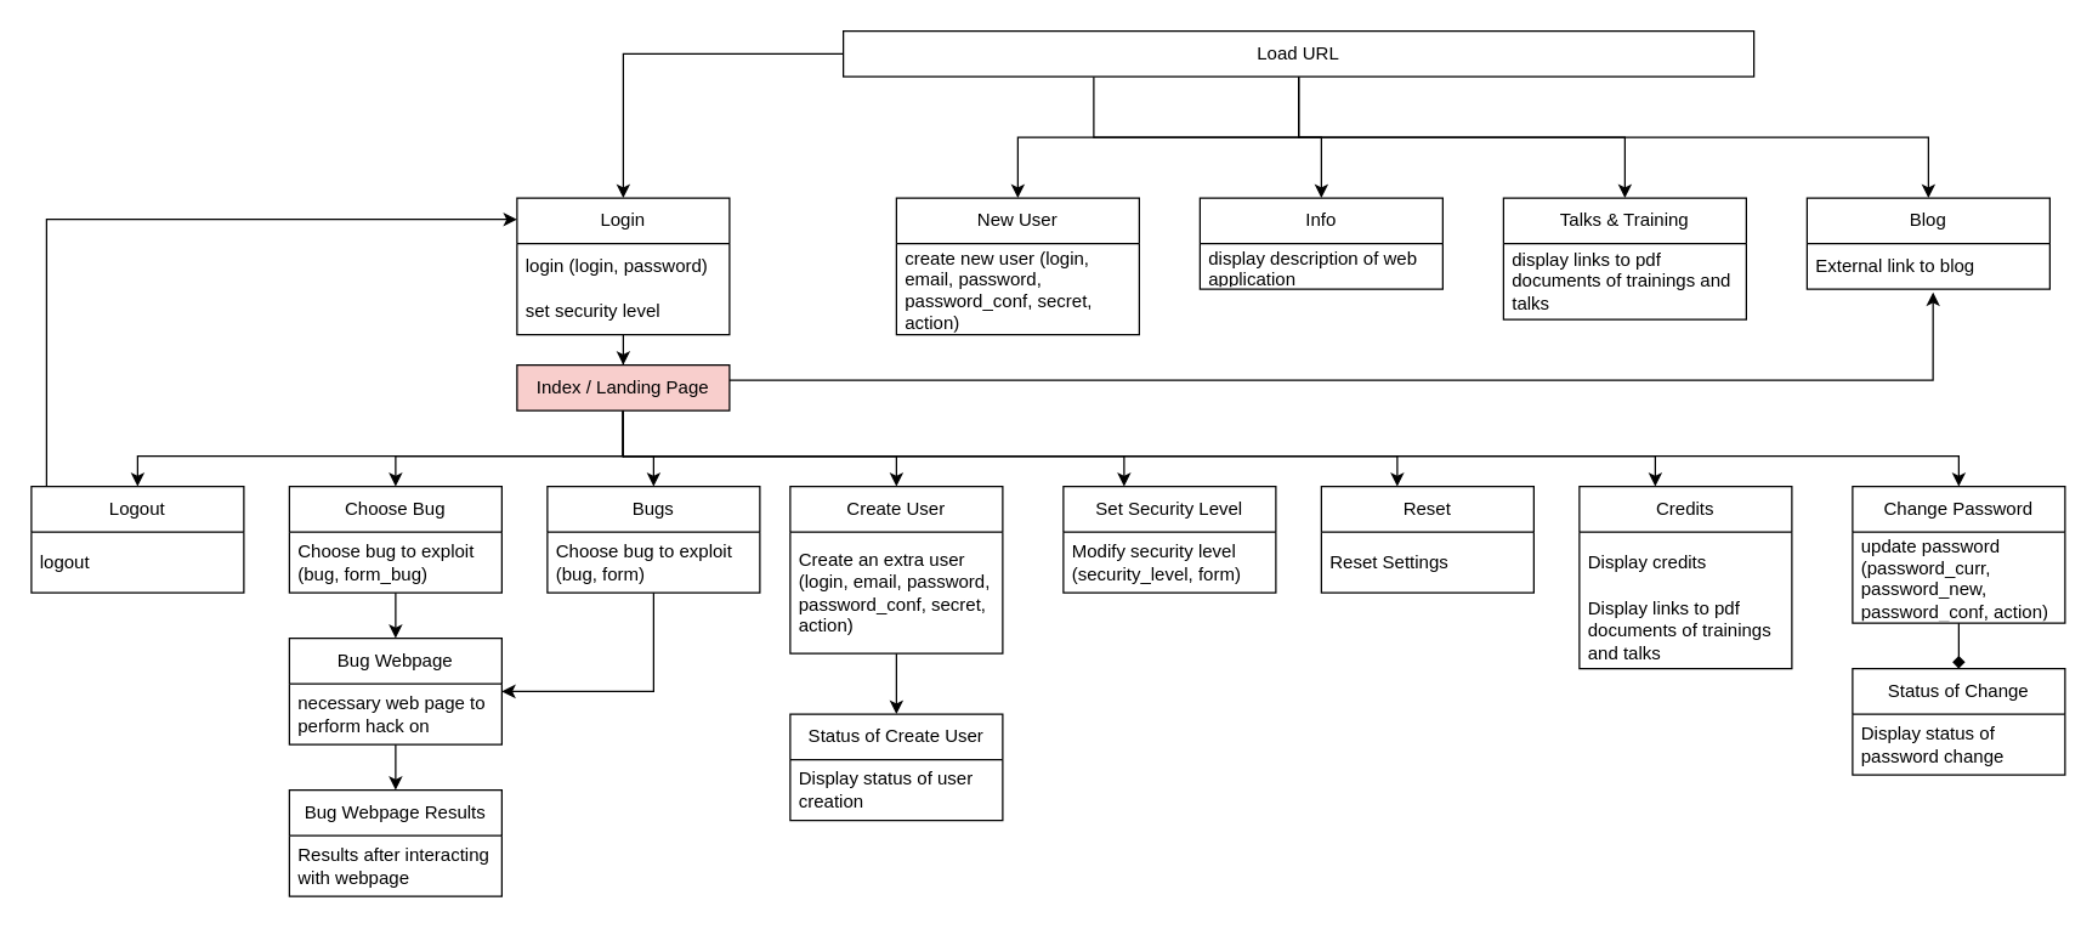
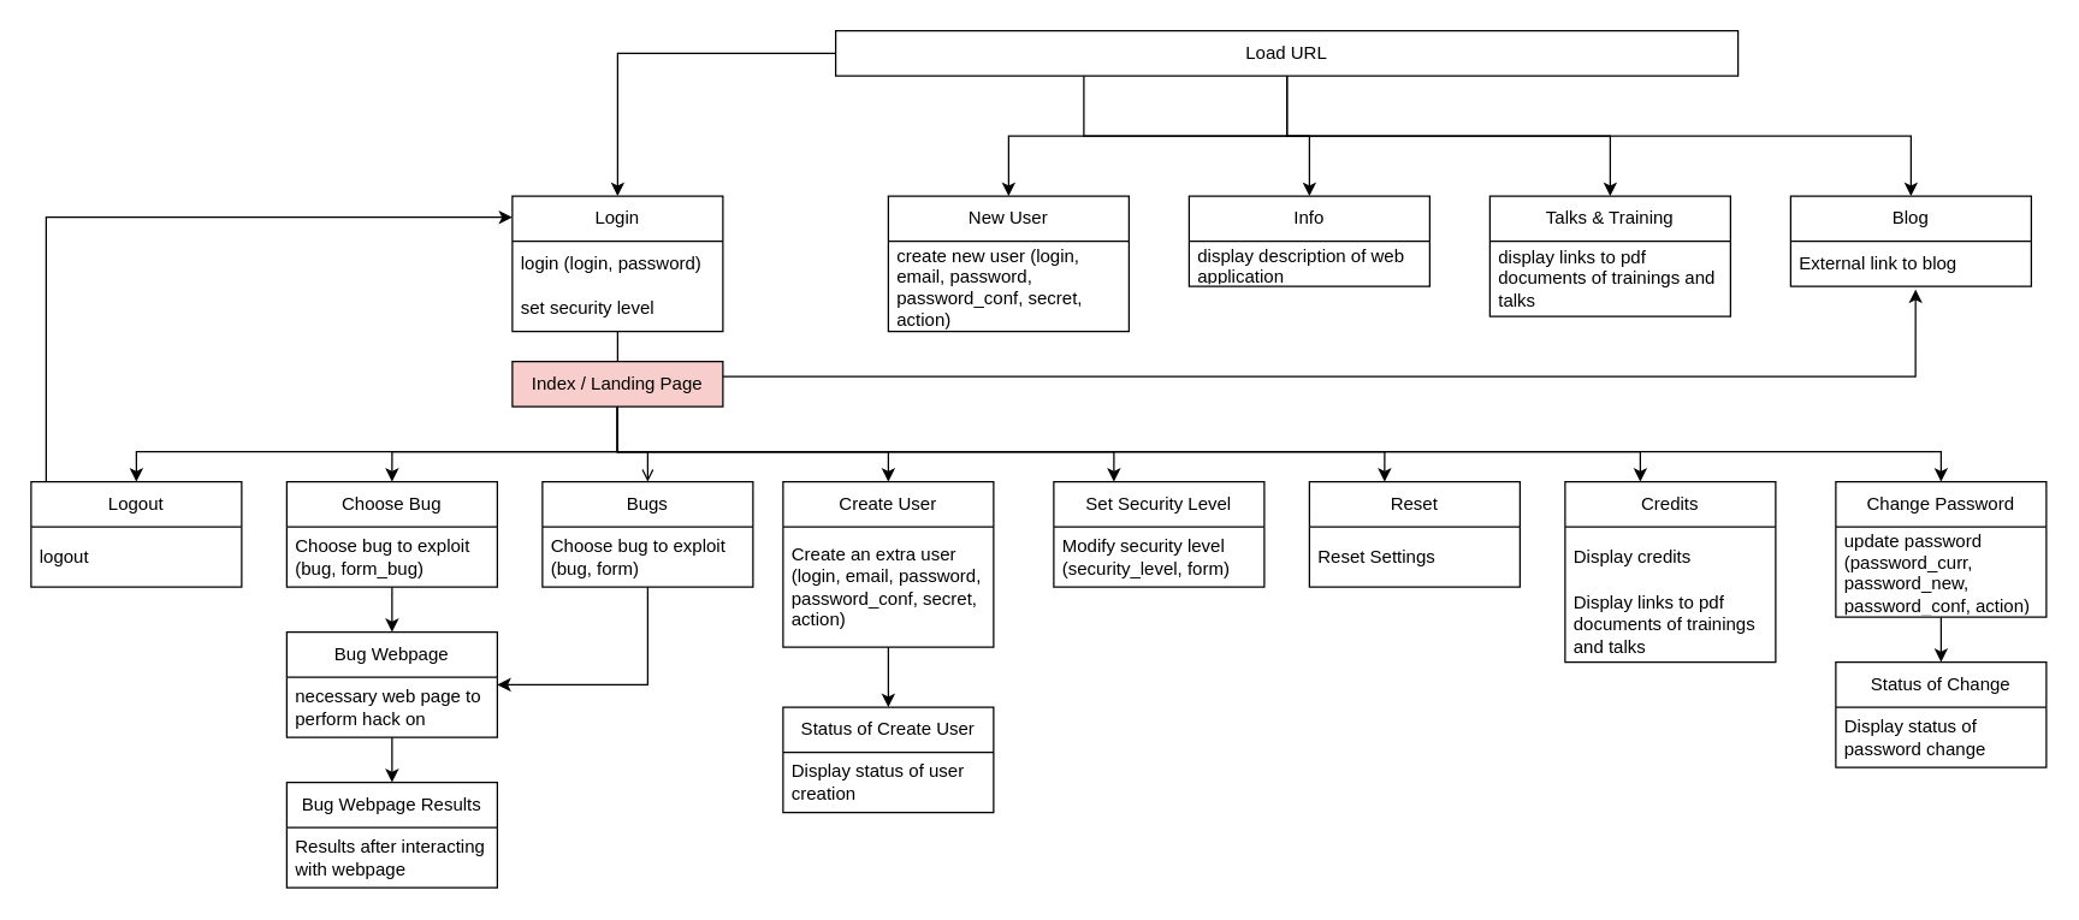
- <mxCell id="2" value="" style="edgeStyle=orthogonalEdgeStyle;rounded=0;orthogonalLoop=1;jettySize=auto;html=1;" edge="1" parent="1" source="3" target="35"><mxGeometry relative="1" as="geometry" /></mxCell>
+ <mxCell id="2" value="" style="edgeStyle=orthogonalEdgeStyle;rounded=0;orthogonalLoop=1;jettySize=auto;html=1;endArrow=none;" edge="1" parent="1" source="3" target="35"><mxGeometry relative="1" as="geometry" /></mxCell>
- <mxCell id="31" style="edgeStyle=orthogonalEdgeStyle;rounded=0;orthogonalLoop=1;jettySize=auto;html=1;entryX=0.5;entryY=0;entryDx=0;entryDy=0;" edge="1" parent="1" source="35" target="19"><mxGeometry relative="1" as="geometry"><Array as="points"><mxPoint x="410" y="300" /><mxPoint x="430" y="300" /></Array></mxGeometry></mxCell>
+ <mxCell id="31" style="edgeStyle=orthogonalEdgeStyle;rounded=0;orthogonalLoop=1;jettySize=auto;html=1;entryX=0.5;entryY=0;entryDx=0;entryDy=0;endArrow=open;" edge="1" parent="1" source="35" target="19"><mxGeometry relative="1" as="geometry"><Array as="points"><mxPoint x="410" y="300" /><mxPoint x="430" y="300" /></Array></mxGeometry></mxCell>
- <mxCell id="46" style="edgeStyle=orthogonalEdgeStyle;rounded=0;orthogonalLoop=1;jettySize=auto;html=1;entryX=0.5;entryY=0;entryDx=0;entryDy=0;endArrow=diamond;" edge="1" parent="1" source="47" target="49"><mxGeometry relative="1" as="geometry" /></mxCell>
+ <mxCell id="46" style="edgeStyle=orthogonalEdgeStyle;rounded=0;orthogonalLoop=1;jettySize=auto;html=1;entryX=0.5;entryY=0;entryDx=0;entryDy=0;" edge="1" parent="1" source="47" target="49"><mxGeometry relative="1" as="geometry" /></mxCell>
